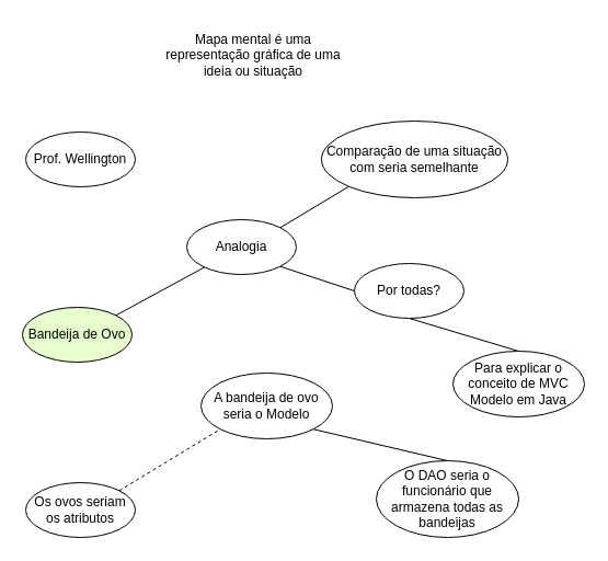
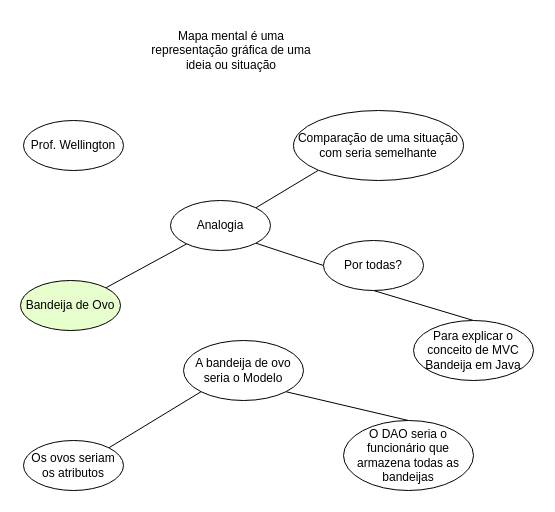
- <mxCell id="11" value="Para explicar o conceito de MVC&lt;br&gt;Modelo em Java" style="ellipse;whiteSpace=wrap;html=1;" vertex="1" parent="1"><mxGeometry x="413" y="320" width="120" height="60" as="geometry" /></mxCell>
+ <mxCell id="11" value="Para explicar o conceito de MVC&lt;br&gt;Bandeija em Java" style="ellipse;whiteSpace=wrap;html=1;" vertex="1" parent="1"><mxGeometry x="413" y="320" width="120" height="60" as="geometry" /></mxCell>
- <mxCell id="14" style="edgeStyle=none;rounded=0;orthogonalLoop=1;jettySize=auto;html=1;exitX=1;exitY=0;exitDx=0;exitDy=0;entryX=0;entryY=1;entryDx=0;entryDy=0;endArrow=none;endFill=0;dashed=1;" edge="1" parent="1" source="15" target="13"><mxGeometry relative="1" as="geometry" /></mxCell>
+ <mxCell id="14" style="edgeStyle=none;rounded=0;orthogonalLoop=1;jettySize=auto;html=1;exitX=1;exitY=0;exitDx=0;exitDy=0;entryX=0;entryY=1;entryDx=0;entryDy=0;endArrow=none;endFill=0;" edge="1" parent="1" source="15" target="13"><mxGeometry relative="1" as="geometry" /></mxCell>
